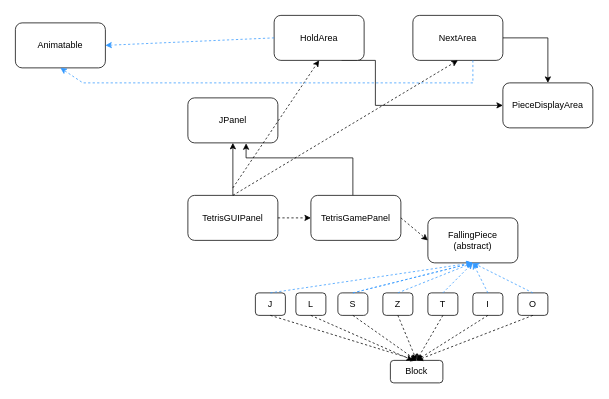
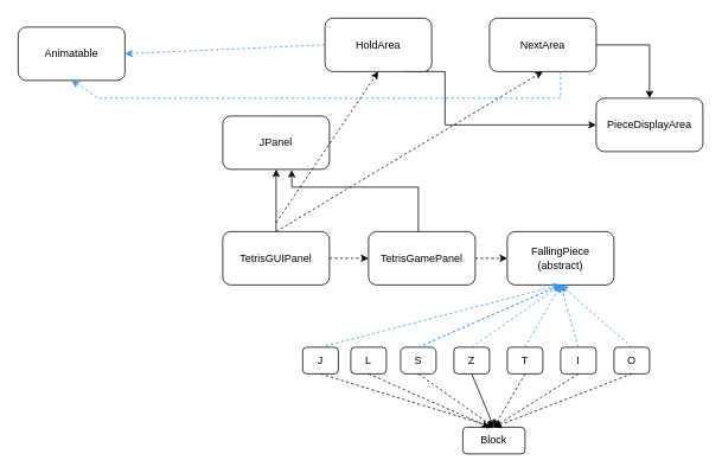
- <mxCell id="17" value="FallingPiece&lt;div&gt;(abstract)&lt;/div&gt;" style="rounded=1;whiteSpace=wrap;html=1;" vertex="1" parent="1"><mxGeometry x="570" y="290" width="120" height="60" as="geometry" /></mxCell>
+ <mxCell id="17" value="FallingPiece&lt;div&gt;(abstract)&lt;/div&gt;" style="rounded=1;whiteSpace=wrap;html=1;" vertex="1" parent="1"><mxGeometry x="570" y="260" width="120" height="60" as="geometry" /></mxCell>
- <mxCell id="38" value="" style="html=1;labelBackgroundColor=#ffffff;startArrow=none;startFill=0;startSize=6;endArrow=classic;endFill=1;endSize=6;jettySize=auto;orthogonalLoop=1;strokeWidth=1;dashed=1;fontSize=14;rounded=0;exitX=0.5;exitY=1;exitDx=0;exitDy=0;entryX=0.5;entryY=0;entryDx=0;entryDy=0;" edge="1" parent="1" source="22" target="34"><mxGeometry width="60" height="60" relative="1" as="geometry"><mxPoint x="480" y="430" as="sourcePoint" /><mxPoint x="565" y="490" as="targetPoint" /></mxGeometry></mxCell>
+ <mxCell id="38" value="" style="html=1;labelBackgroundColor=#ffffff;startArrow=none;startFill=0;startSize=6;endArrow=classic;endFill=1;endSize=6;jettySize=auto;orthogonalLoop=1;strokeWidth=1;dashed=0;fontSize=14;rounded=0;exitX=0.5;exitY=1;exitDx=0;exitDy=0;entryX=0.5;entryY=0;entryDx=0;entryDy=0;" edge="1" parent="1" source="22" target="34"><mxGeometry width="60" height="60" relative="1" as="geometry"><mxPoint x="480" y="430" as="sourcePoint" /><mxPoint x="565" y="490" as="targetPoint" /></mxGeometry></mxCell>
